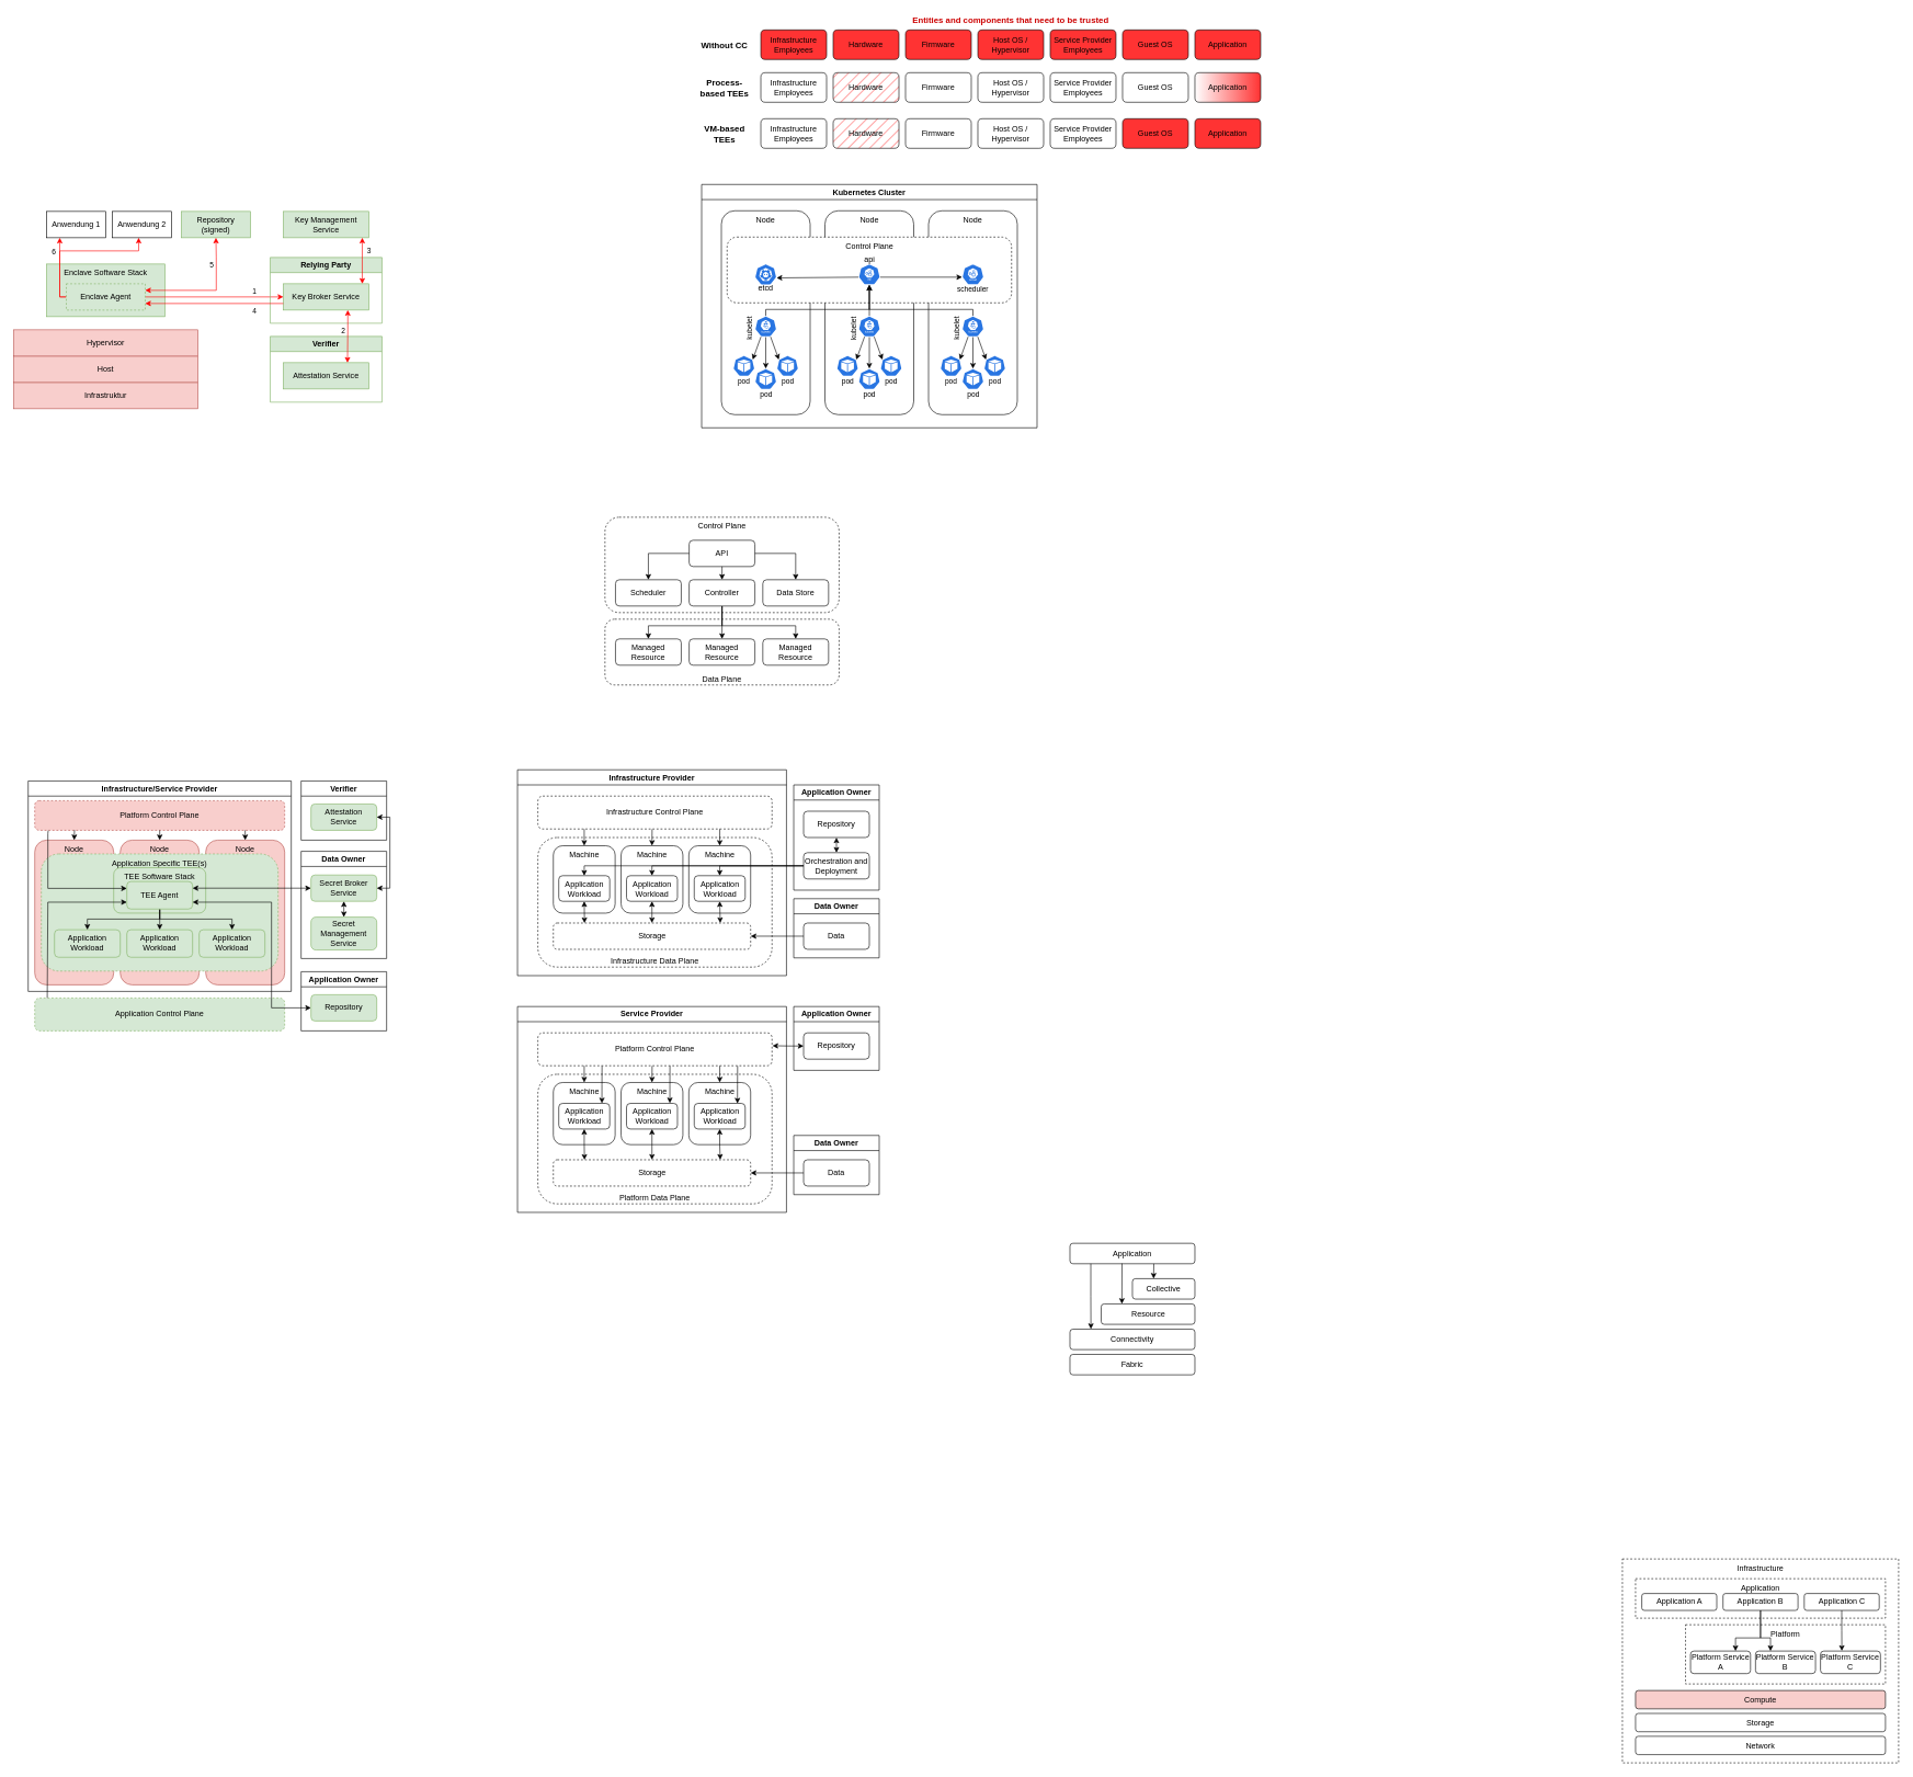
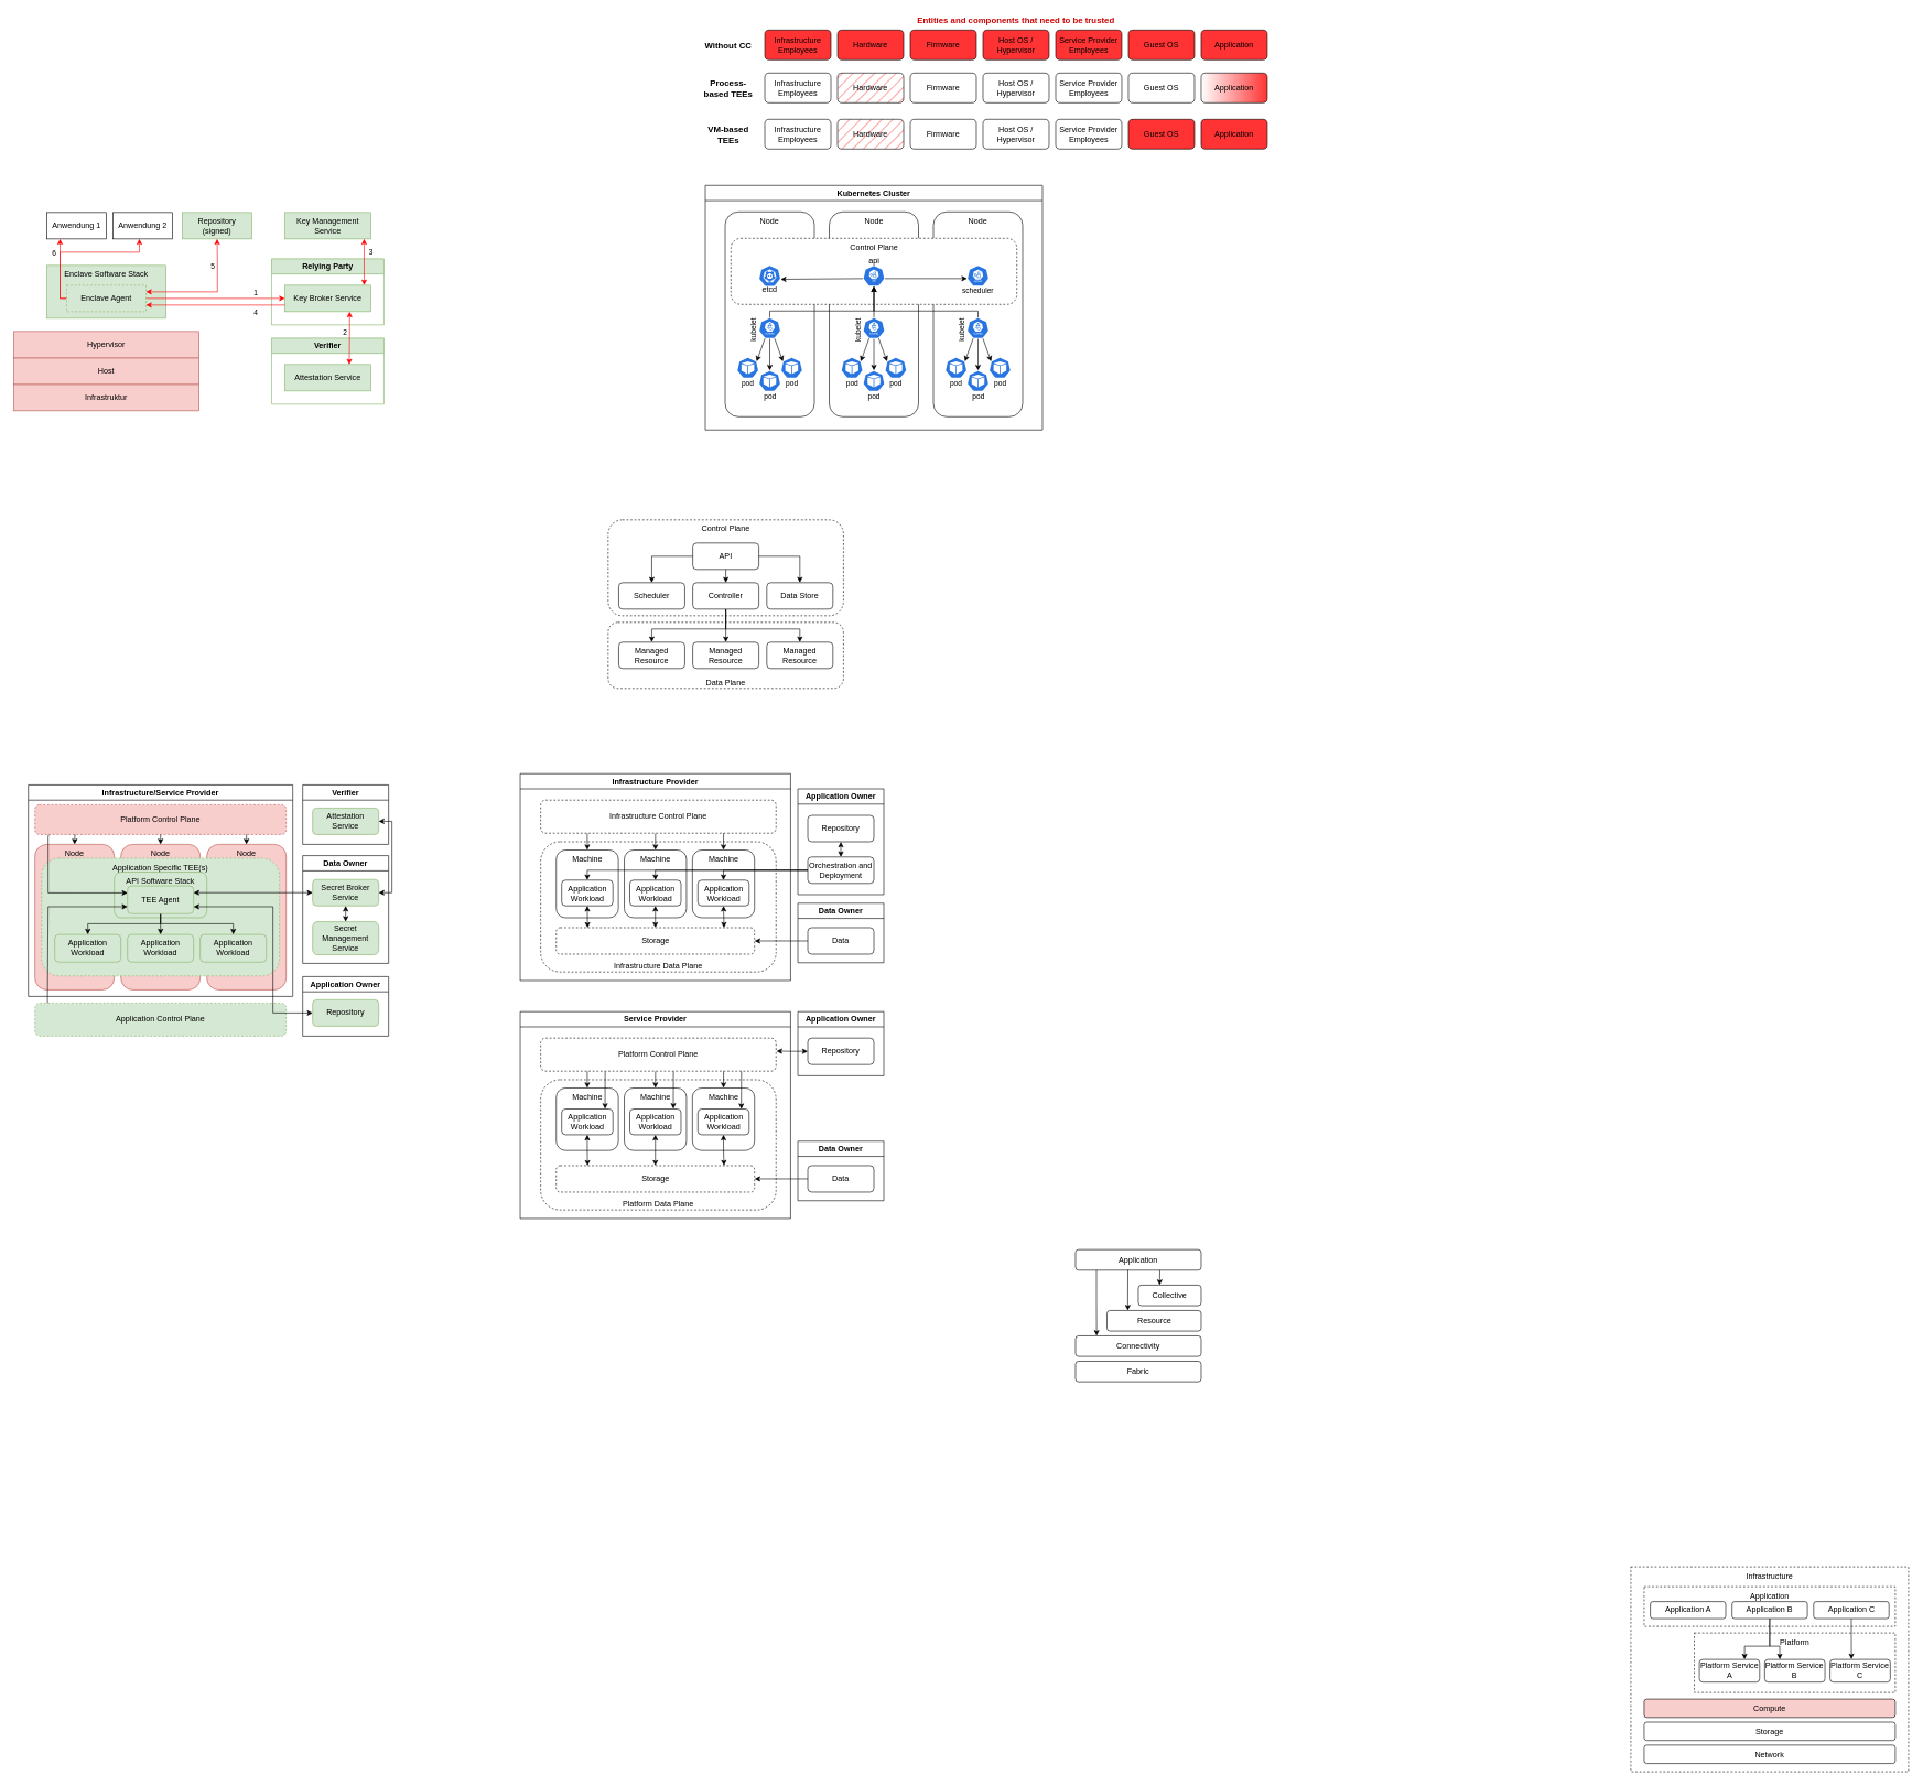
- <mxCell id="122" value="TEE Software Stack" style="rounded=1;whiteSpace=wrap;html=1;verticalAlign=top;fillColor=#d5e8d4;strokeColor=#82b366;" parent="118" vertex="1"><mxGeometry x="110" y="20.95" width="140" height="69.05" as="geometry" /></mxCell>
+ <mxCell id="122" value="API Software Stack" style="rounded=1;whiteSpace=wrap;html=1;verticalAlign=top;fillColor=#d5e8d4;strokeColor=#82b366;" parent="118" vertex="1"><mxGeometry x="110" y="20.95" width="140" height="69.05" as="geometry" /></mxCell>
